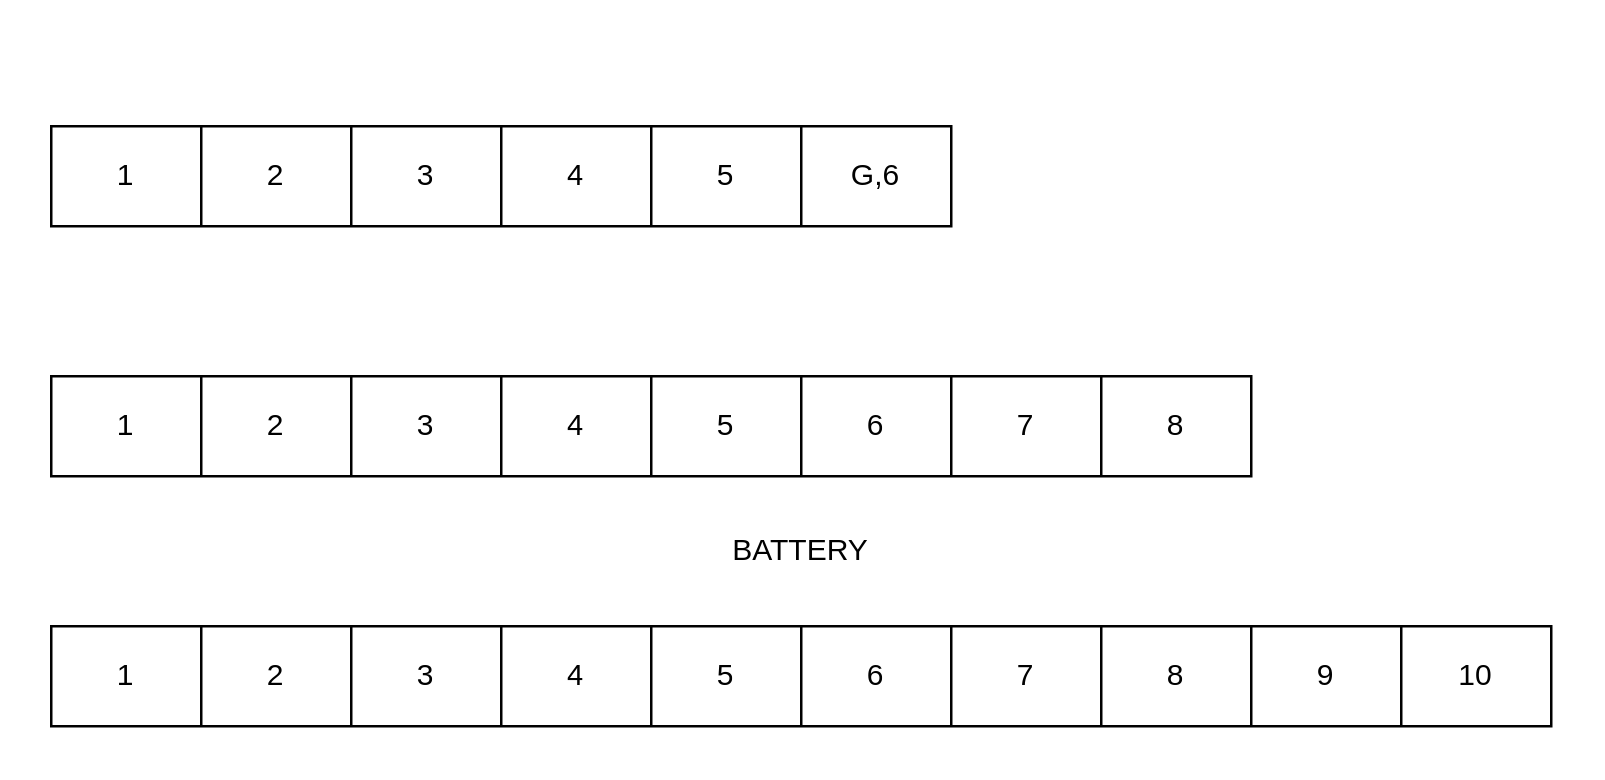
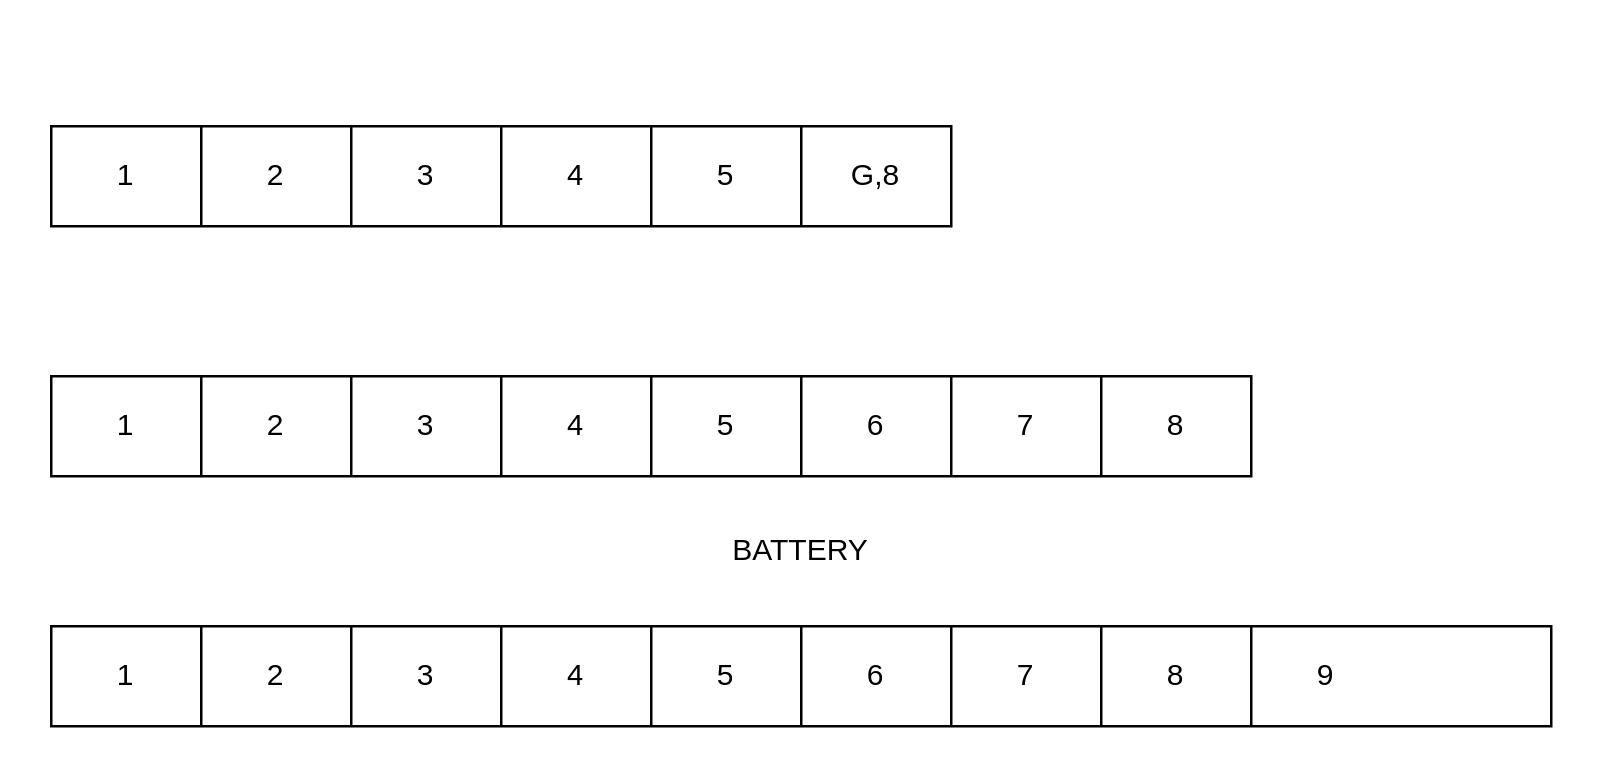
- <mxCell id="9" value="G,6" style="shape=partialRectangle;html=1;whiteSpace=wrap;connectable=0;overflow=hidden;fillColor=none;top=0;left=0;bottom=0;right=0;" vertex="1" parent="3"><mxGeometry x="300" width="60" height="40" as="geometry" /></mxCell>
+ <mxCell id="9" value="G,8" style="shape=partialRectangle;html=1;whiteSpace=wrap;connectable=0;overflow=hidden;fillColor=none;top=0;left=0;bottom=0;right=0;" vertex="1" parent="3"><mxGeometry x="300" width="60" height="40" as="geometry" /></mxCell>
- <mxCell id="32" value="10" style="shape=partialRectangle;html=1;whiteSpace=wrap;connectable=0;overflow=hidden;fillColor=none;top=0;left=0;bottom=0;right=0;" vertex="1" parent="22"><mxGeometry x="540" width="60" height="40" as="geometry" /></mxCell>
